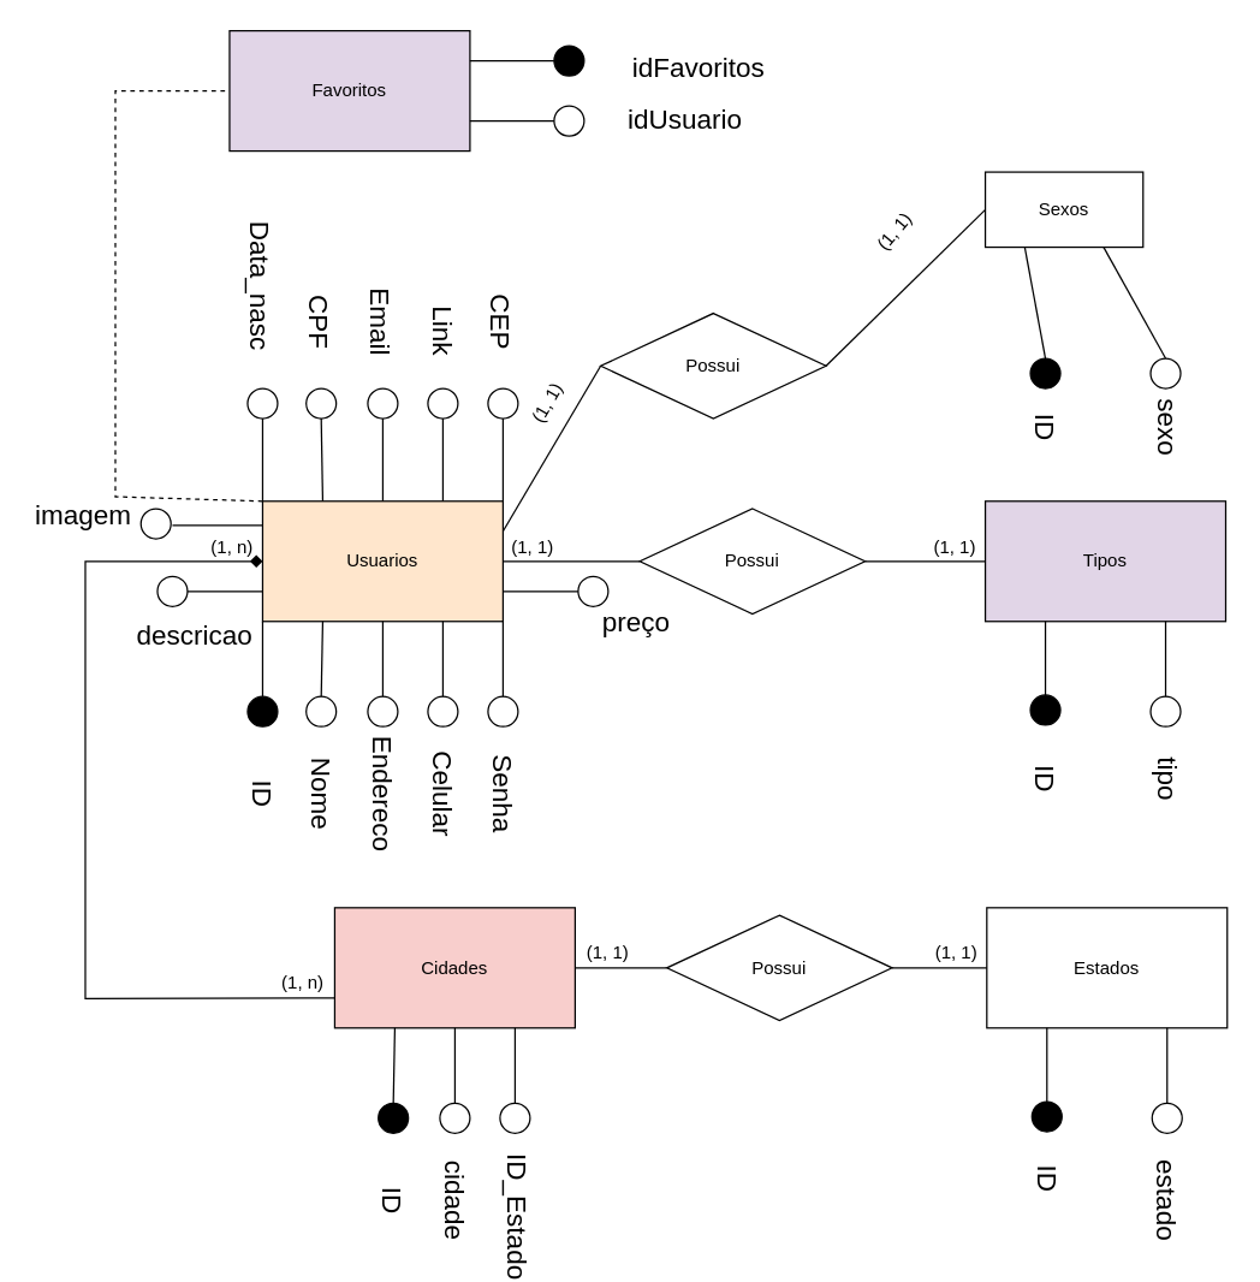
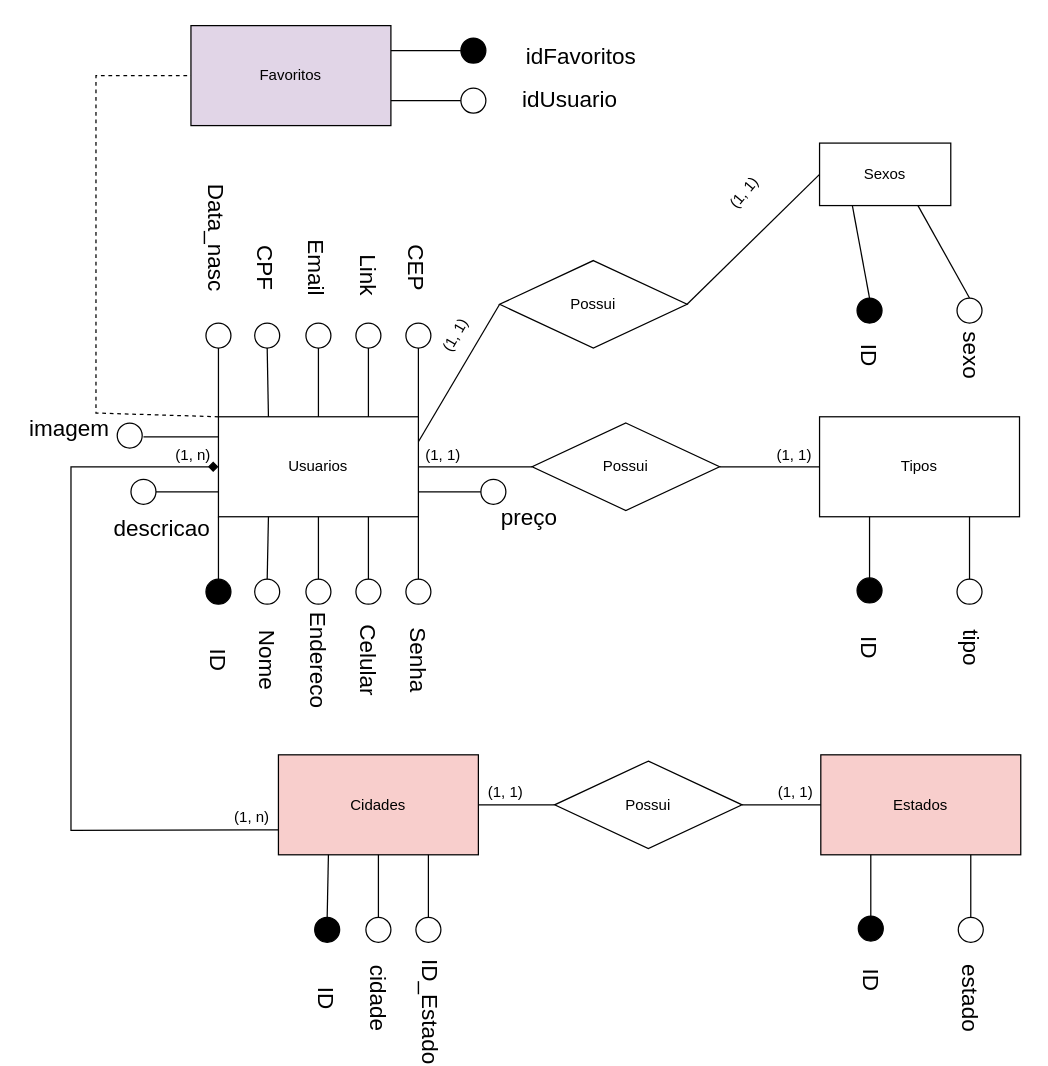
- <mxCell id="2" value="Usuarios" style="rounded=0;whiteSpace=wrap;html=1;fillColor=#ffe6cc;" vertex="1" parent="1"><mxGeometry x="174" y="333" width="160" height="80" as="geometry" /></mxCell>
+ <mxCell id="2" value="Usuarios" style="rounded=0;whiteSpace=wrap;html=1;" vertex="1" parent="1"><mxGeometry x="174" y="333" width="160" height="80" as="geometry" /></mxCell>
- <mxCell id="43" value="Tipos" style="rounded=0;whiteSpace=wrap;html=1;fillColor=#e1d5e7;" vertex="1" parent="1"><mxGeometry x="655" y="333" width="160" height="80" as="geometry" /></mxCell>
+ <mxCell id="43" value="Tipos" style="rounded=0;whiteSpace=wrap;html=1;" vertex="1" parent="1"><mxGeometry x="655" y="333" width="160" height="80" as="geometry" /></mxCell>
- <mxCell id="50" value="Estados" style="rounded=0;whiteSpace=wrap;html=1;" vertex="1" parent="1"><mxGeometry x="656" y="603.5" width="160" height="80" as="geometry" /></mxCell>
+ <mxCell id="50" value="Estados" style="rounded=0;whiteSpace=wrap;html=1;fillColor=#f8cecc;" vertex="1" parent="1"><mxGeometry x="656" y="603.5" width="160" height="80" as="geometry" /></mxCell>
